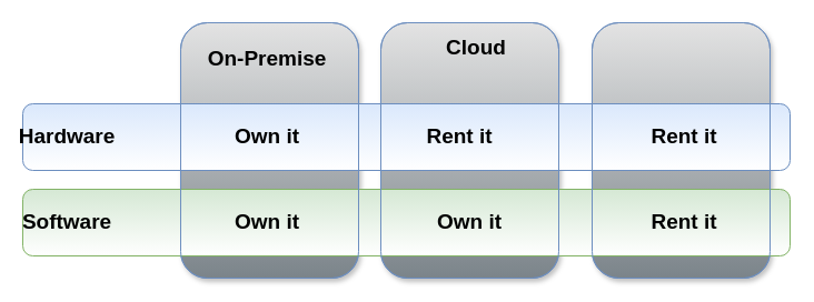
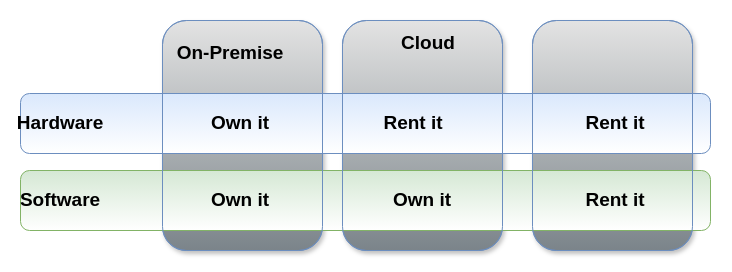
- <mxCell id="3" value="&lt;b&gt;On-Premise&lt;/b&gt;" style="text;html=1;strokeColor=none;fillColor=none;align=center;verticalAlign=middle;whiteSpace=wrap;rounded=0;fontSize=19;" vertex="1" parent="1"><mxGeometry x="180" y="38" width="120" height="30" as="geometry" /></mxCell>
+ <mxCell id="3" value="&lt;b&gt;On-Premise&lt;/b&gt;" style="text;html=1;strokeColor=none;fillColor=none;align=center;verticalAlign=middle;whiteSpace=wrap;rounded=0;fontSize=19;" vertex="1" parent="1"><mxGeometry x="170" y="38" width="120" height="30" as="geometry" /></mxCell>
